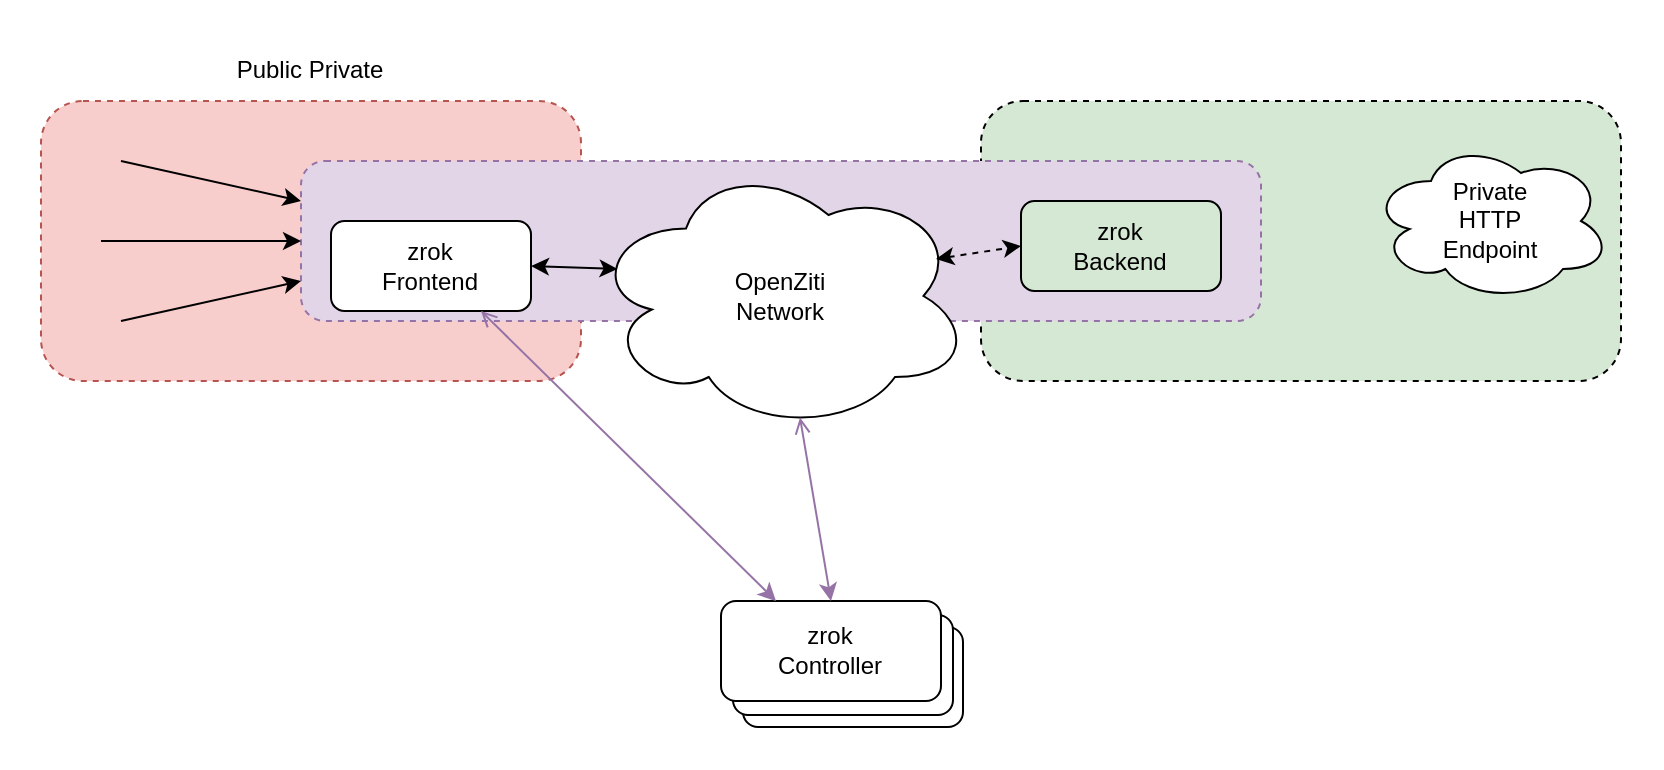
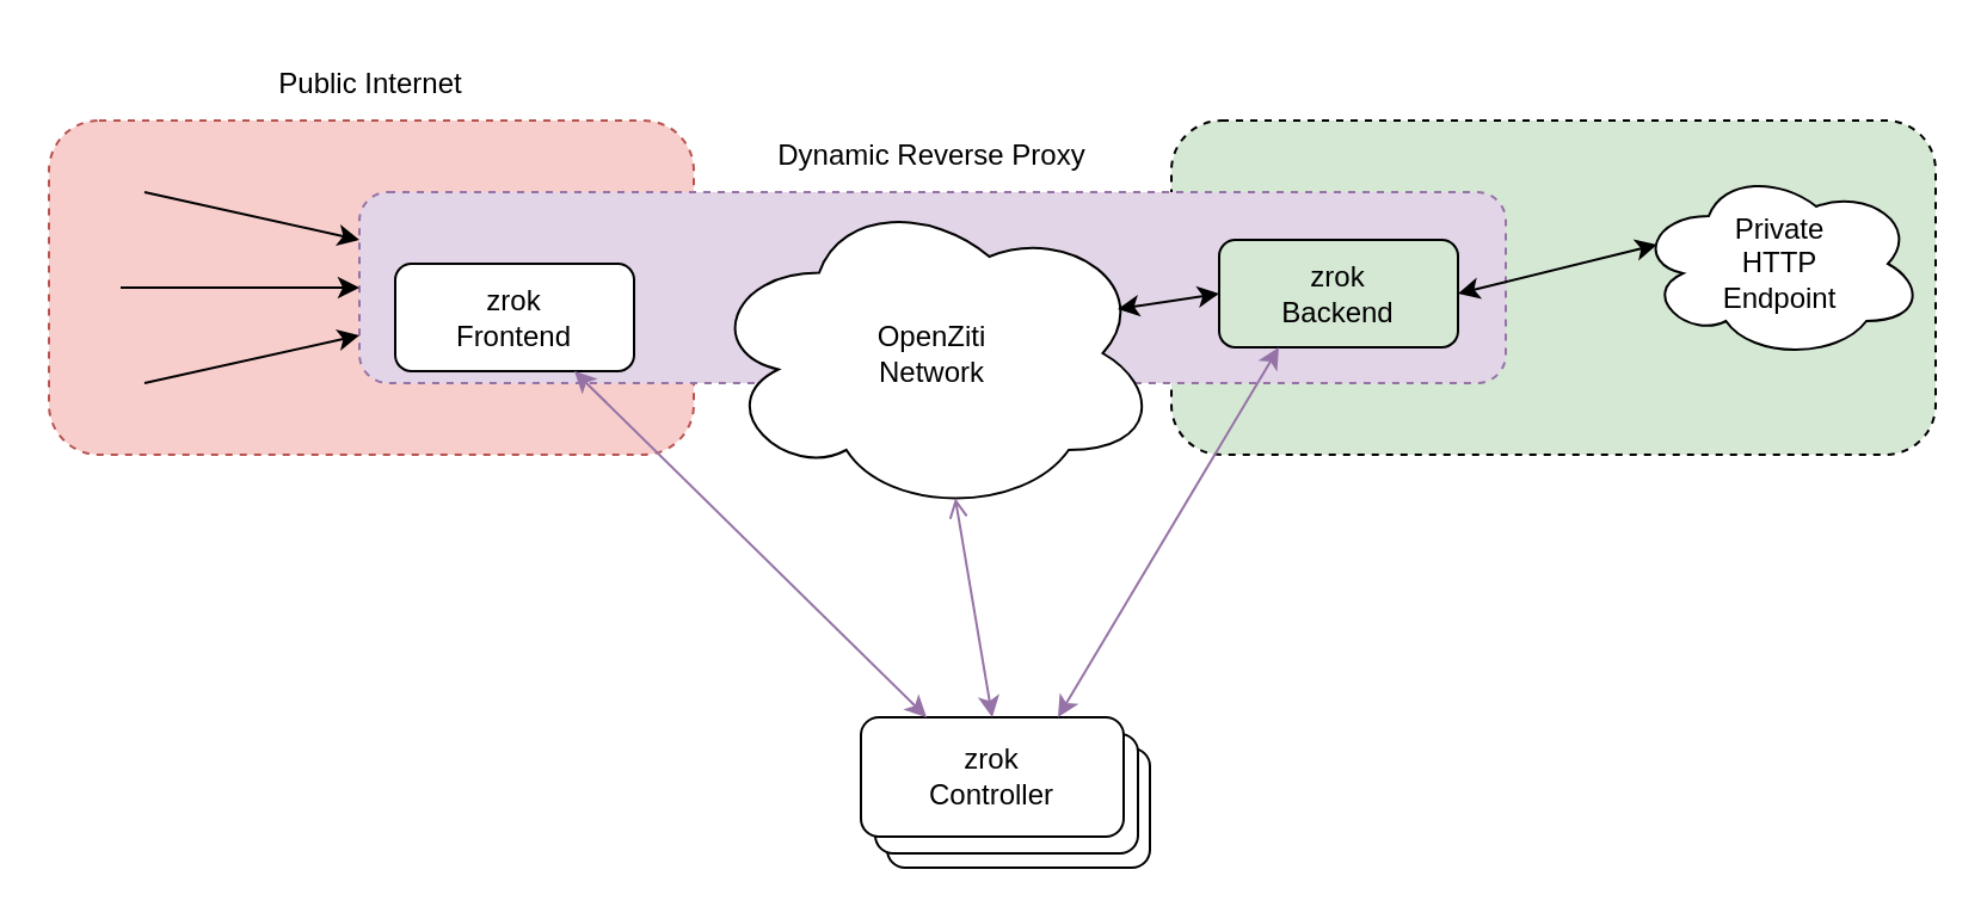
- <mxCell id="22" value="Public Private" style="text;html=1;strokeColor=none;fillColor=none;align=center;verticalAlign=middle;whiteSpace=wrap;rounded=0;dashed=1;" vertex="1" parent="1"><mxGeometry x="75" y="20" width="160" height="30" as="geometry" /></mxCell>
+ <mxCell id="22" value="Public Internet" style="text;html=1;strokeColor=none;fillColor=none;align=center;verticalAlign=middle;whiteSpace=wrap;rounded=0;dashed=1;" vertex="1" parent="1"><mxGeometry x="75" y="20" width="160" height="30" as="geometry" /></mxCell>
+ <mxCell id="8" value="Dynamic Reverse Proxy" style="text;html=1;strokeColor=none;fillColor=none;align=center;verticalAlign=middle;whiteSpace=wrap;rounded=0;dashed=1;" vertex="1" parent="1"><mxGeometry x="310" y="50" width="160" height="30" as="geometry" /></mxCell>
+ <mxCell id="21" value="" style="endArrow=classic;startArrow=classic;html=1;rounded=0;strokeColor=#000000;exitX=1;exitY=0.5;exitDx=0;exitDy=0;entryX=0.07;entryY=0.4;entryDx=0;entryDy=0;entryPerimeter=0;" edge="1" parent="1" source="7" target="20"><mxGeometry width="50" height="50" relative="1" as="geometry"><mxPoint x="660" y="240" as="sourcePoint" /><mxPoint x="710" y="190" as="targetPoint" /></mxGeometry></mxCell>
- <mxCell id="14" value="" style="endArrow=classic;startArrow=classic;html=1;rounded=0;entryX=0;entryY=0.5;entryDx=0;entryDy=0;exitX=0.908;exitY=0.363;exitDx=0;exitDy=0;exitPerimeter=0;dashed=1;" edge="1" parent="1" source="9" target="7"><mxGeometry width="50" height="50" relative="1" as="geometry"><mxPoint x="520" y="230" as="sourcePoint" /><mxPoint x="558.3" y="241.5" as="targetPoint" /></mxGeometry></mxCell>
+ <mxCell id="14" value="" style="endArrow=classic;startArrow=classic;html=1;rounded=0;entryX=0;entryY=0.5;entryDx=0;entryDy=0;exitX=0.908;exitY=0.363;exitDx=0;exitDy=0;exitPerimeter=0;" edge="1" parent="1" source="9" target="7"><mxGeometry width="50" height="50" relative="1" as="geometry"><mxPoint x="520" y="230" as="sourcePoint" /><mxPoint x="558.3" y="241.5" as="targetPoint" /></mxGeometry></mxCell>
- <mxCell id="13" value="" style="endArrow=classic;startArrow=classic;html=1;rounded=0;entryX=0.07;entryY=0.4;entryDx=0;entryDy=0;entryPerimeter=0;exitX=1;exitY=0.5;exitDx=0;exitDy=0;" edge="1" parent="1" source="6" target="9"><mxGeometry width="50" height="50" relative="1" as="geometry"><mxPoint x="270" y="260" as="sourcePoint" /><mxPoint x="330" y="260" as="targetPoint" /></mxGeometry></mxCell>
- <mxCell id="17" value="" style="endArrow=open;startArrow=classic;html=1;rounded=0;entryX=0.75;entryY=1;entryDx=0;entryDy=0;exitX=0.25;exitY=0;exitDx=0;exitDy=0;strokeColor=#9673a6;fillColor=#e1d5e7;" edge="1" parent="1" source="16" target="6"><mxGeometry width="50" height="50" relative="1" as="geometry"><mxPoint x="180" y="350" as="sourcePoint" /><mxPoint x="230" y="300" as="targetPoint" /></mxGeometry></mxCell>
+ <mxCell id="17" value="" style="endArrow=classic;startArrow=classic;html=1;rounded=0;entryX=0.75;entryY=1;entryDx=0;entryDy=0;exitX=0.25;exitY=0;exitDx=0;exitDy=0;strokeColor=#9673a6;fillColor=#e1d5e7;" edge="1" parent="1" source="16" target="6"><mxGeometry width="50" height="50" relative="1" as="geometry"><mxPoint x="180" y="350" as="sourcePoint" /><mxPoint x="230" y="300" as="targetPoint" /></mxGeometry></mxCell>
+ <mxCell id="19" value="" style="endArrow=classic;startArrow=classic;html=1;rounded=0;entryX=0.25;entryY=1;entryDx=0;entryDy=0;exitX=0.75;exitY=0;exitDx=0;exitDy=0;strokeColor=#9673a6;fillColor=#e1d5e7;" edge="1" parent="1" source="16" target="7"><mxGeometry width="50" height="50" relative="1" as="geometry"><mxPoint x="394.5" y="300" as="sourcePoint" /><mxPoint x="409.5" y="218.25" as="targetPoint" /></mxGeometry></mxCell>
